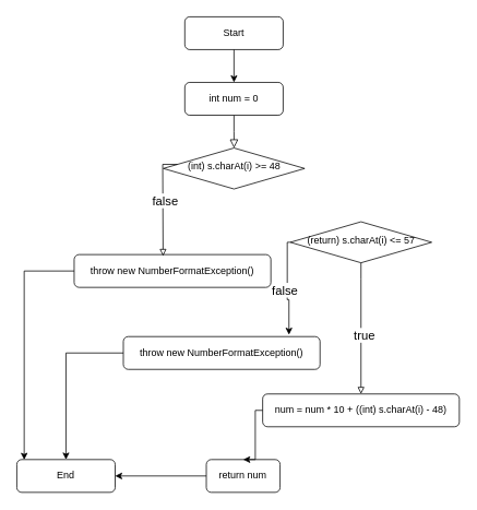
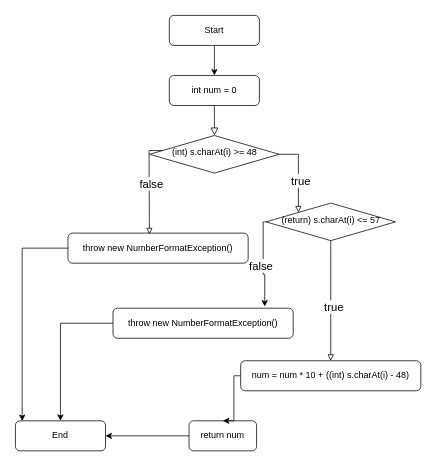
+ <mxCell id="9" style="edgeStyle=orthogonalEdgeStyle;rounded=0;orthogonalLoop=1;jettySize=auto;html=1;entryX=0;entryY=0;entryDx=0;entryDy=0;endArrow=block;endFill=0;" edge="1" parent="1" source="4" target="5"><mxGeometry relative="1" as="geometry"><Array as="points"><mxPoint x="397" y="205" /></Array></mxGeometry></mxCell>
+ <mxCell id="10" value="true" style="edgeLabel;html=1;align=center;verticalAlign=middle;resizable=0;points=[];fontSize=15;" vertex="1" connectable="0" parent="9"><mxGeometry x="0.159" y="3" relative="1" as="geometry"><mxPoint as="offset" /></mxGeometry></mxCell>
